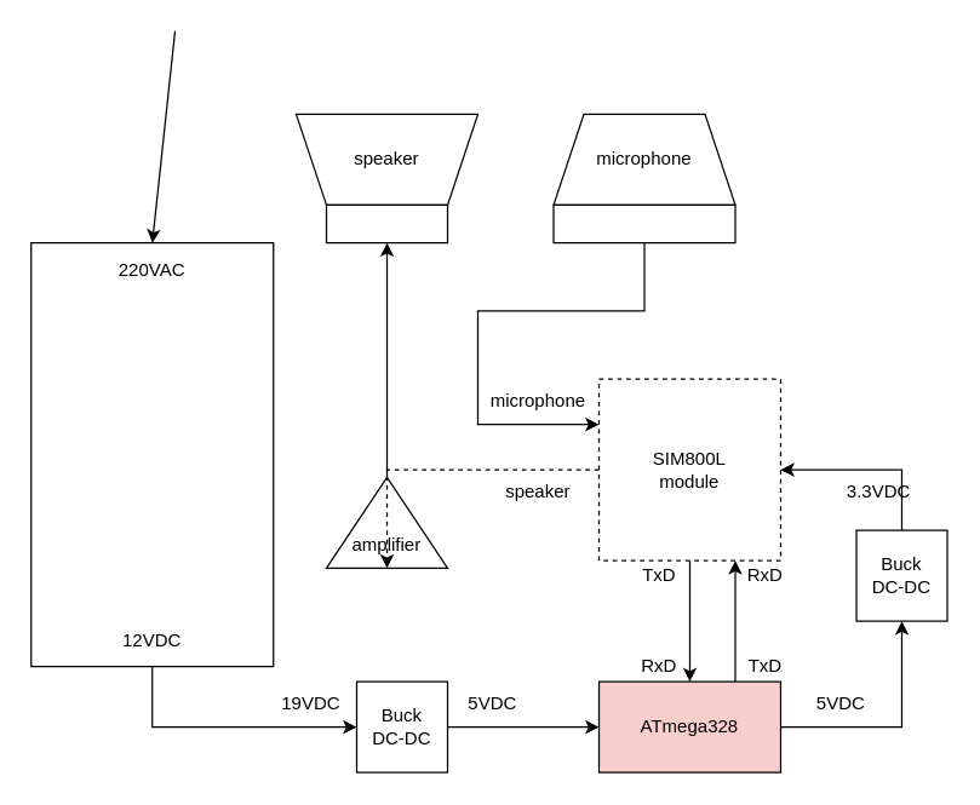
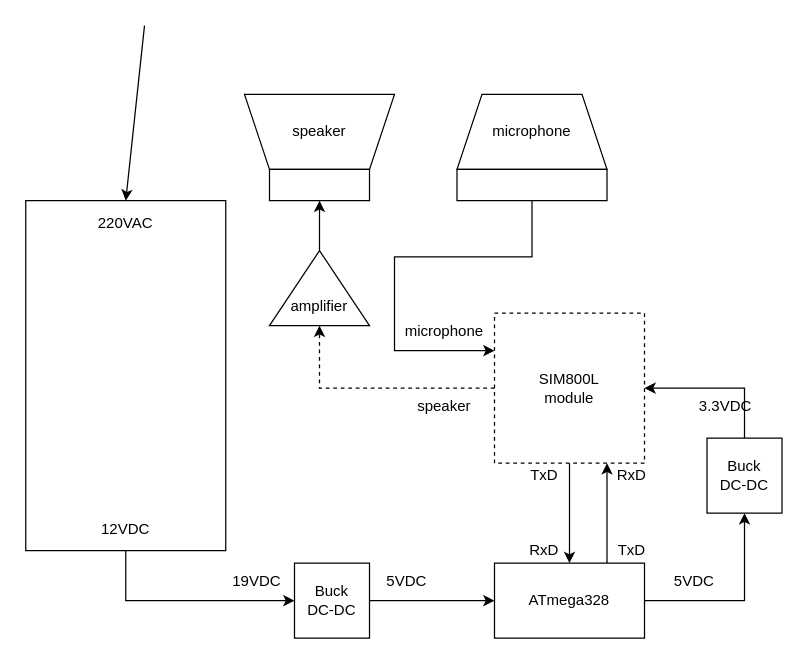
- <mxCell id="17" value="&lt;div&gt;&lt;br&gt;&lt;/div&gt;&lt;div&gt;&lt;br&gt;&lt;/div&gt;amplifier" style="triangle;whiteSpace=wrap;html=1;direction=north;" vertex="1" parent="1"><mxGeometry x="215" y="315" width="80" height="60" as="geometry" /></mxCell>
+ <mxCell id="17" value="&lt;div&gt;&lt;br&gt;&lt;/div&gt;&lt;div&gt;&lt;br&gt;&lt;/div&gt;amplifier" style="triangle;whiteSpace=wrap;html=1;direction=north;" vertex="1" parent="1"><mxGeometry x="215" y="200" width="80" height="60" as="geometry" /></mxCell>
- <mxCell id="4" value="ATmega328" style="rounded=0;whiteSpace=wrap;html=1;rotation=0;fillColor=#f8cecc;" vertex="1" parent="1"><mxGeometry x="395" y="450" width="120" height="60" as="geometry" /></mxCell>
+ <mxCell id="4" value="ATmega328" style="rounded=0;whiteSpace=wrap;html=1;rotation=0;" vertex="1" parent="1"><mxGeometry x="395" y="450" width="120" height="60" as="geometry" /></mxCell>
